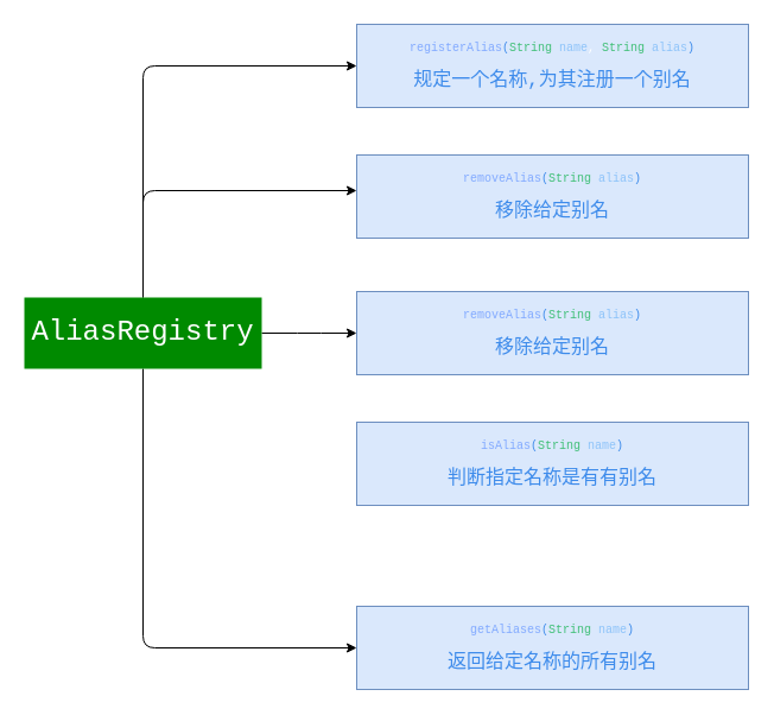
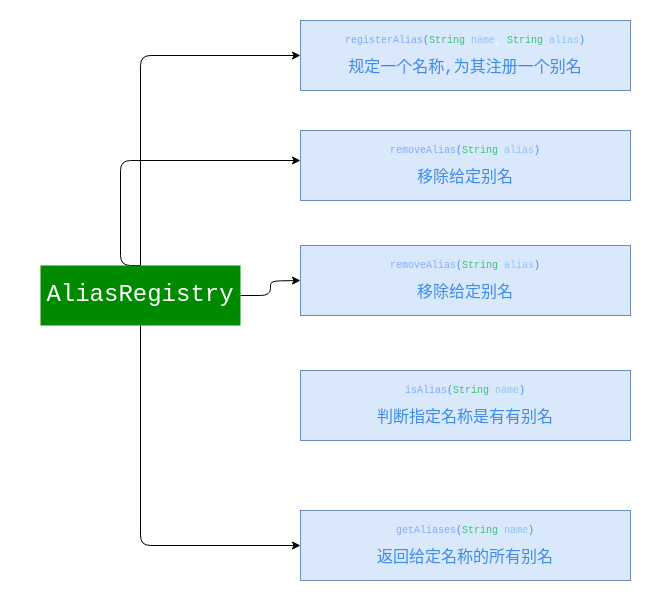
- <mxCell id="6" value="&lt;pre&gt;&lt;span style=&quot;background-color: rgb(0 , 138 , 0)&quot;&gt;&lt;font face=&quot;Courier New&quot; style=&quot;font-size: 24px&quot;&gt;AliasRegistry&lt;/font&gt;&lt;/span&gt;&lt;/pre&gt;" style="rounded=0;whiteSpace=wrap;html=1;fillColor=#008a00;strokeColor=none;fontColor=#ffffff;" vertex="1" parent="1"><mxGeometry x="20" y="250" width="200" height="60" as="geometry" /></mxCell>
+ <mxCell id="6" value="&lt;pre&gt;&lt;span style=&quot;background-color: rgb(0 , 138 , 0)&quot;&gt;&lt;font face=&quot;Courier New&quot; style=&quot;font-size: 24px&quot;&gt;AliasRegistry&lt;/font&gt;&lt;/span&gt;&lt;/pre&gt;" style="rounded=0;whiteSpace=wrap;html=1;fillColor=#008a00;strokeColor=none;fontColor=#ffffff;" vertex="1" parent="1"><mxGeometry x="40" y="265" width="200" height="60" as="geometry" /></mxCell>
- <mxCell id="10" value="&lt;pre&gt;&lt;pre style=&quot;color: rgb(236 , 236 , 238)&quot;&gt;&lt;span style=&quot;background-color: rgb(218 , 232 , 252)&quot;&gt;&lt;font face=&quot;Courier New&quot; style=&quot;font-size: 10px&quot;&gt;&lt;span style=&quot;color: rgb(130 , 170 , 255)&quot;&gt;isAlias&lt;/span&gt;&lt;span style=&quot;color: rgb(61 , 139 , 235)&quot;&gt;(&lt;/span&gt;&lt;span style=&quot;color: rgb(64 , 191 , 119)&quot;&gt;String &lt;/span&gt;&lt;span style=&quot;color: rgb(141 , 195 , 249)&quot;&gt;name&lt;/span&gt;&lt;span style=&quot;color: rgb(61 , 139 , 235)&quot;&gt;)&lt;/span&gt;&lt;/font&gt;&lt;/span&gt;&lt;/pre&gt;&lt;pre&gt;&lt;font color=&quot;#3d8beb&quot; face=&quot;Courier New&quot; size=&quot;3&quot;&gt;&lt;span style=&quot;background-color: rgb(218 , 232 , 252)&quot;&gt;判断指定名称是有有别名&lt;/span&gt;&lt;/font&gt;&lt;/pre&gt;&lt;/pre&gt;" style="rounded=0;whiteSpace=wrap;html=1;fillColor=#dae8fc;strokeColor=#6c8ebf;" vertex="1" parent="1"><mxGeometry x="300" y="355" width="330" height="70" as="geometry" /></mxCell>
+ <mxCell id="10" value="&lt;pre&gt;&lt;pre style=&quot;color: rgb(236 , 236 , 238)&quot;&gt;&lt;span style=&quot;background-color: rgb(218 , 232 , 252)&quot;&gt;&lt;font face=&quot;Courier New&quot; style=&quot;font-size: 10px&quot;&gt;&lt;span style=&quot;color: rgb(130 , 170 , 255)&quot;&gt;isAlias&lt;/span&gt;&lt;span style=&quot;color: rgb(61 , 139 , 235)&quot;&gt;(&lt;/span&gt;&lt;span style=&quot;color: rgb(64 , 191 , 119)&quot;&gt;String &lt;/span&gt;&lt;span style=&quot;color: rgb(141 , 195 , 249)&quot;&gt;name&lt;/span&gt;&lt;span style=&quot;color: rgb(61 , 139 , 235)&quot;&gt;)&lt;/span&gt;&lt;/font&gt;&lt;/span&gt;&lt;/pre&gt;&lt;pre&gt;&lt;font color=&quot;#3d8beb&quot; face=&quot;Courier New&quot; size=&quot;3&quot;&gt;&lt;span style=&quot;background-color: rgb(218 , 232 , 252)&quot;&gt;判断指定名称是有有别名&lt;/span&gt;&lt;/font&gt;&lt;/pre&gt;&lt;/pre&gt;" style="rounded=0;whiteSpace=wrap;html=1;fillColor=#dae8fc;strokeColor=#6c8ebf;" vertex="1" parent="1"><mxGeometry x="300" y="370" width="330" height="70" as="geometry" /></mxCell>
